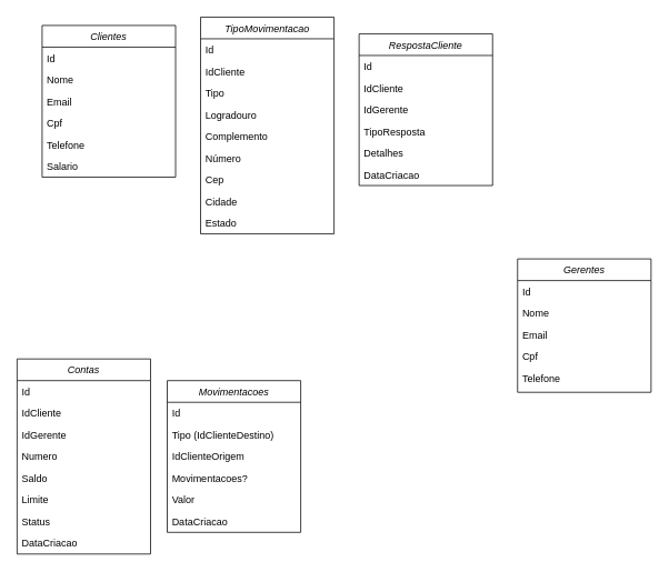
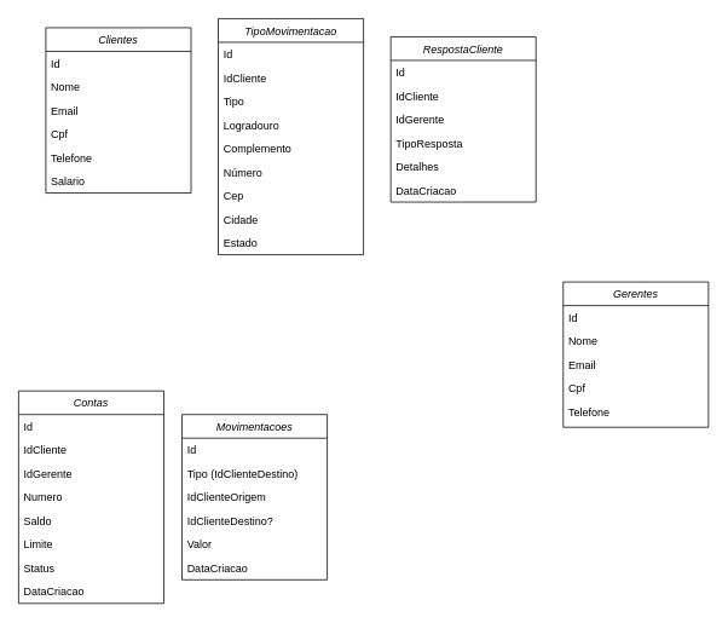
- <mxCell id="32" value="Movimentacoes?" style="text;align=left;verticalAlign=top;spacingLeft=4;spacingRight=4;overflow=hidden;rotatable=0;points=[[0,0.5],[1,0.5]];portConstraint=eastwest;rounded=0;shadow=0;html=0;" vertex="1" parent="28"><mxGeometry y="104" width="160" height="26" as="geometry" /></mxCell>
+ <mxCell id="32" value="IdClienteDestino?" style="text;align=left;verticalAlign=top;spacingLeft=4;spacingRight=4;overflow=hidden;rotatable=0;points=[[0,0.5],[1,0.5]];portConstraint=eastwest;rounded=0;shadow=0;html=0;" vertex="1" parent="28"><mxGeometry y="104" width="160" height="26" as="geometry" /></mxCell>
